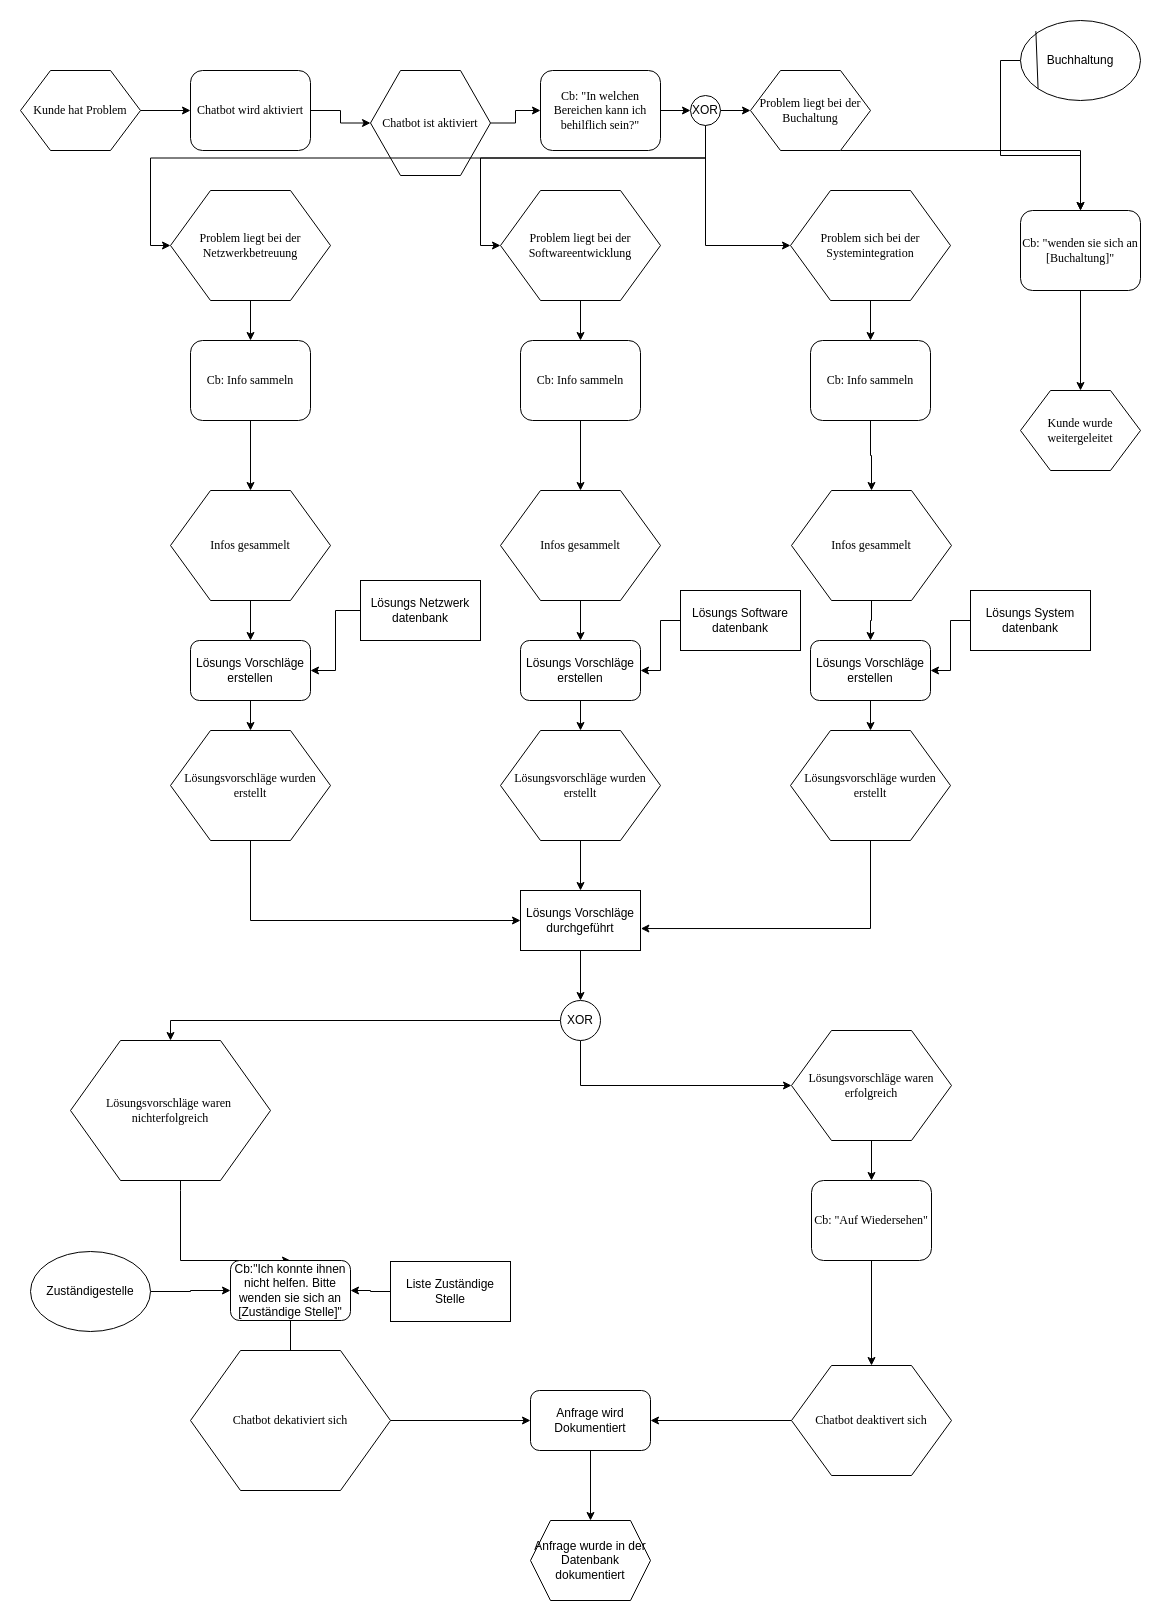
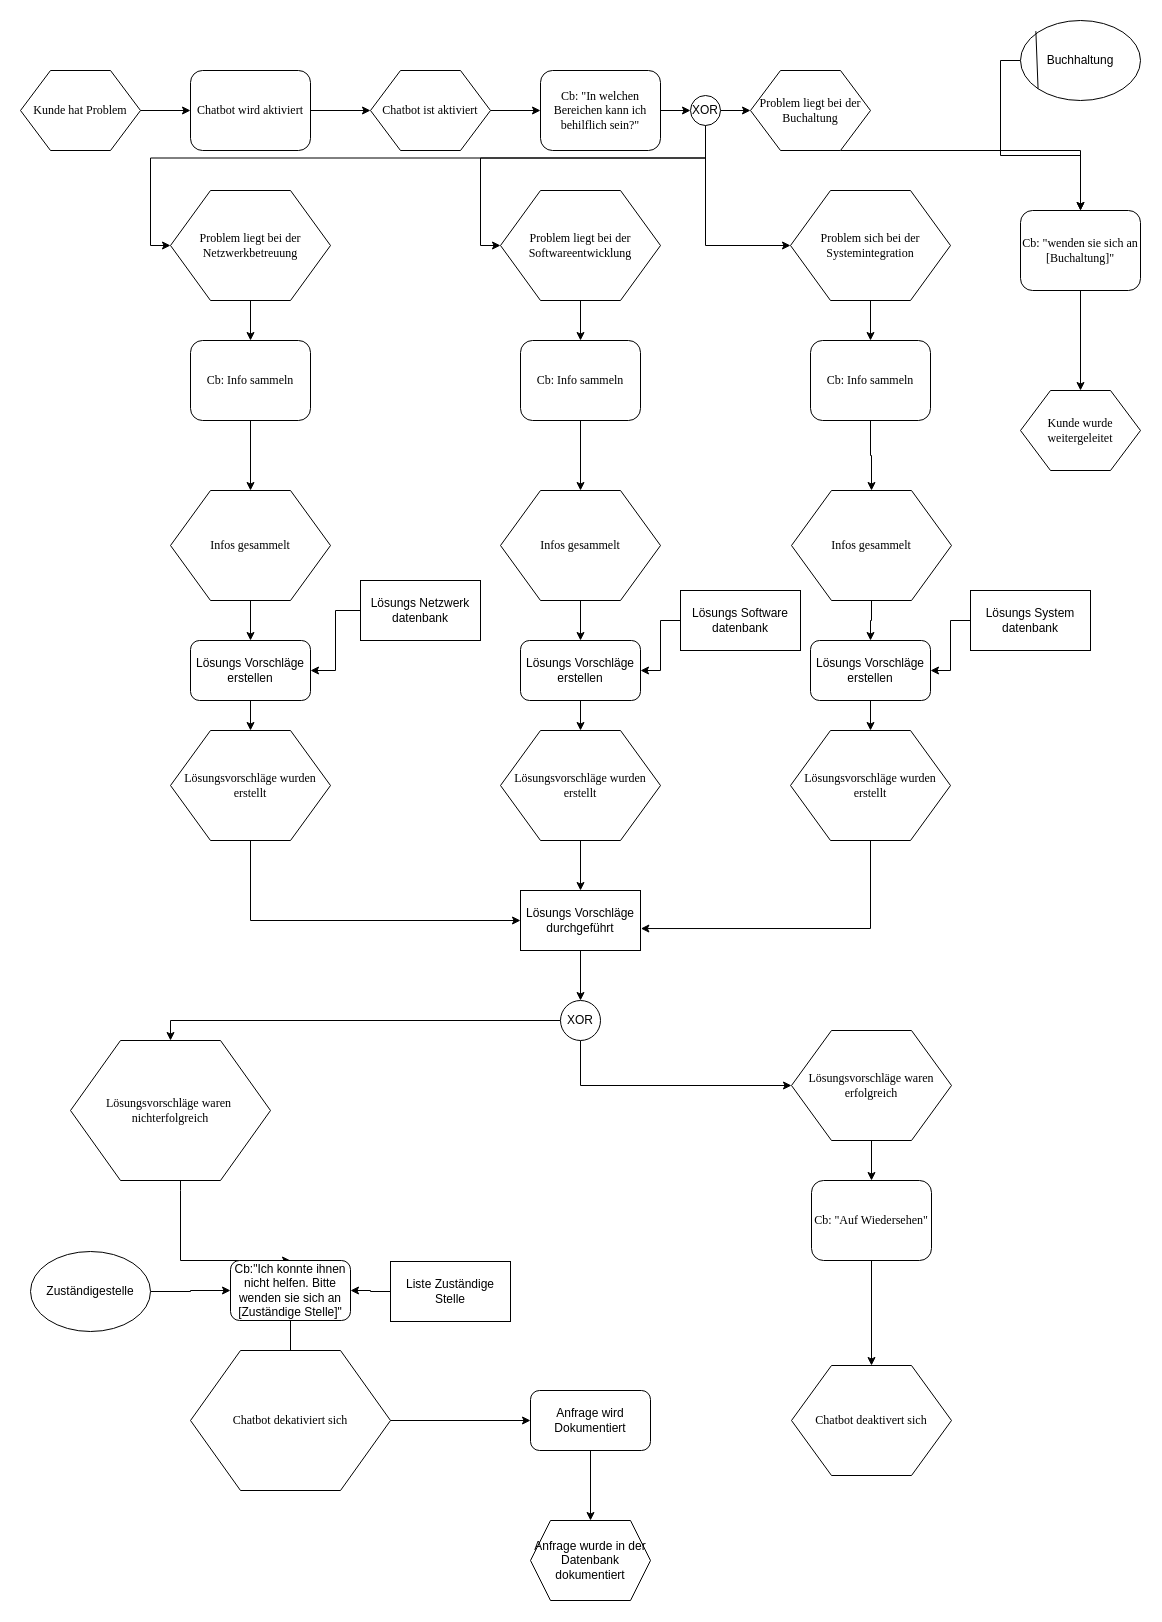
- <mxCell id="7" value="Chatbot ist aktiviert " style="shape=hexagon;perimeter=hexagonPerimeter;whiteSpace=wrap;html=1;rounded=0;shadow=0;labelBackgroundColor=none;strokeWidth=1;fontFamily=Verdana;fontSize=12;align=center;" parent="1" vertex="1"><mxGeometry x="370" y="70" width="120" height="105" as="geometry" /></mxCell>
+ <mxCell id="7" value="Chatbot ist aktiviert " style="shape=hexagon;perimeter=hexagonPerimeter;whiteSpace=wrap;html=1;rounded=0;shadow=0;labelBackgroundColor=none;strokeWidth=1;fontFamily=Verdana;fontSize=12;align=center;" parent="1" vertex="1"><mxGeometry x="370" y="70" width="120" height="80" as="geometry" /></mxCell>
- <mxCell id="65" style="edgeStyle=orthogonalEdgeStyle;rounded=0;orthogonalLoop=1;jettySize=auto;html=1;exitX=0;exitY=0.5;exitDx=0;exitDy=0;entryX=1;entryY=0.5;entryDx=0;entryDy=0;" edge="1" parent="1" source="66" target="82"><mxGeometry relative="1" as="geometry"><mxPoint x="660" y="1420" as="targetPoint" /></mxGeometry></mxCell>
